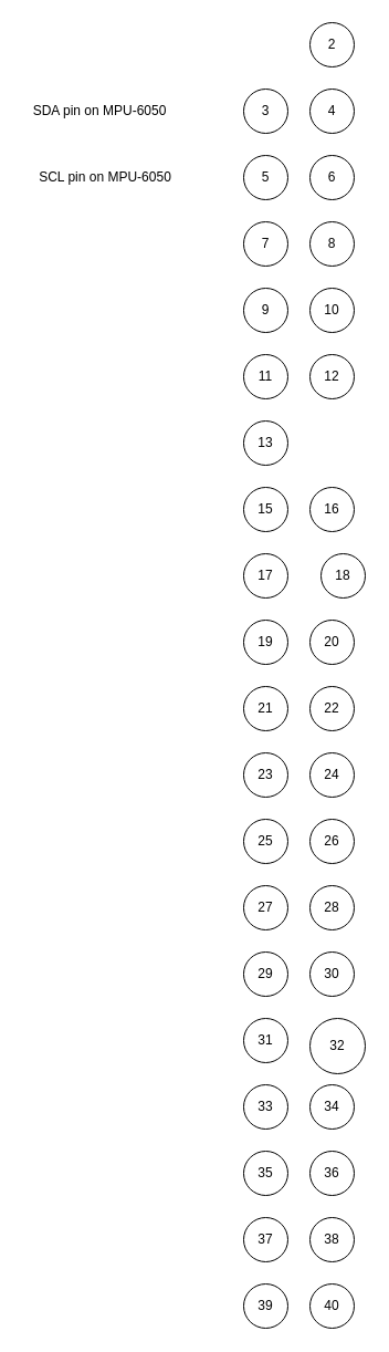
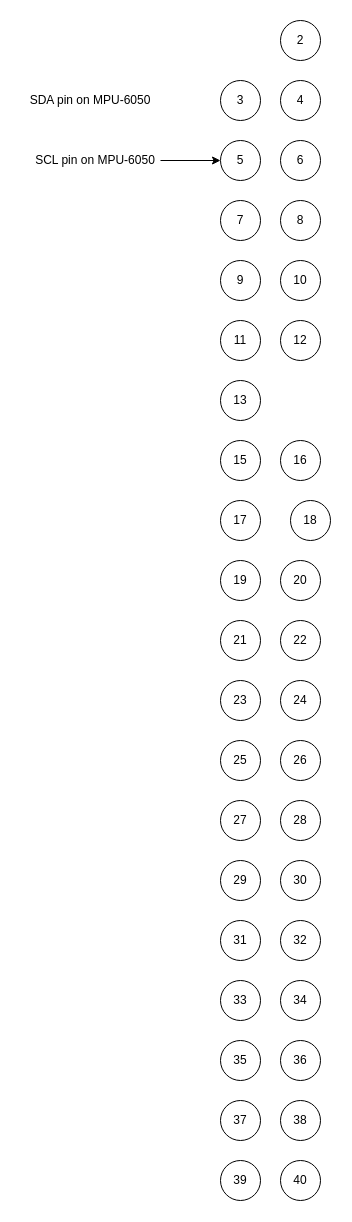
+ <mxCell id="41" style="edgeStyle=orthogonalEdgeStyle;rounded=0;orthogonalLoop=1;jettySize=auto;html=1;exitX=1;exitY=0.5;exitDx=0;exitDy=0;entryX=0;entryY=0.5;entryDx=0;entryDy=0;" edge="1" parent="1" source="42" target="5"><mxGeometry relative="1" as="geometry" /></mxCell>
- <mxCell id="31" value="32" style="ellipse;whiteSpace=wrap;html=1;aspect=fixed;" vertex="1" parent="1"><mxGeometry x="280" y="920" width="50" height="50" as="geometry" /></mxCell>
+ <mxCell id="31" value="32" style="ellipse;whiteSpace=wrap;html=1;aspect=fixed;" vertex="1" parent="1"><mxGeometry x="280" y="920" width="40" height="40" as="geometry" /></mxCell>
